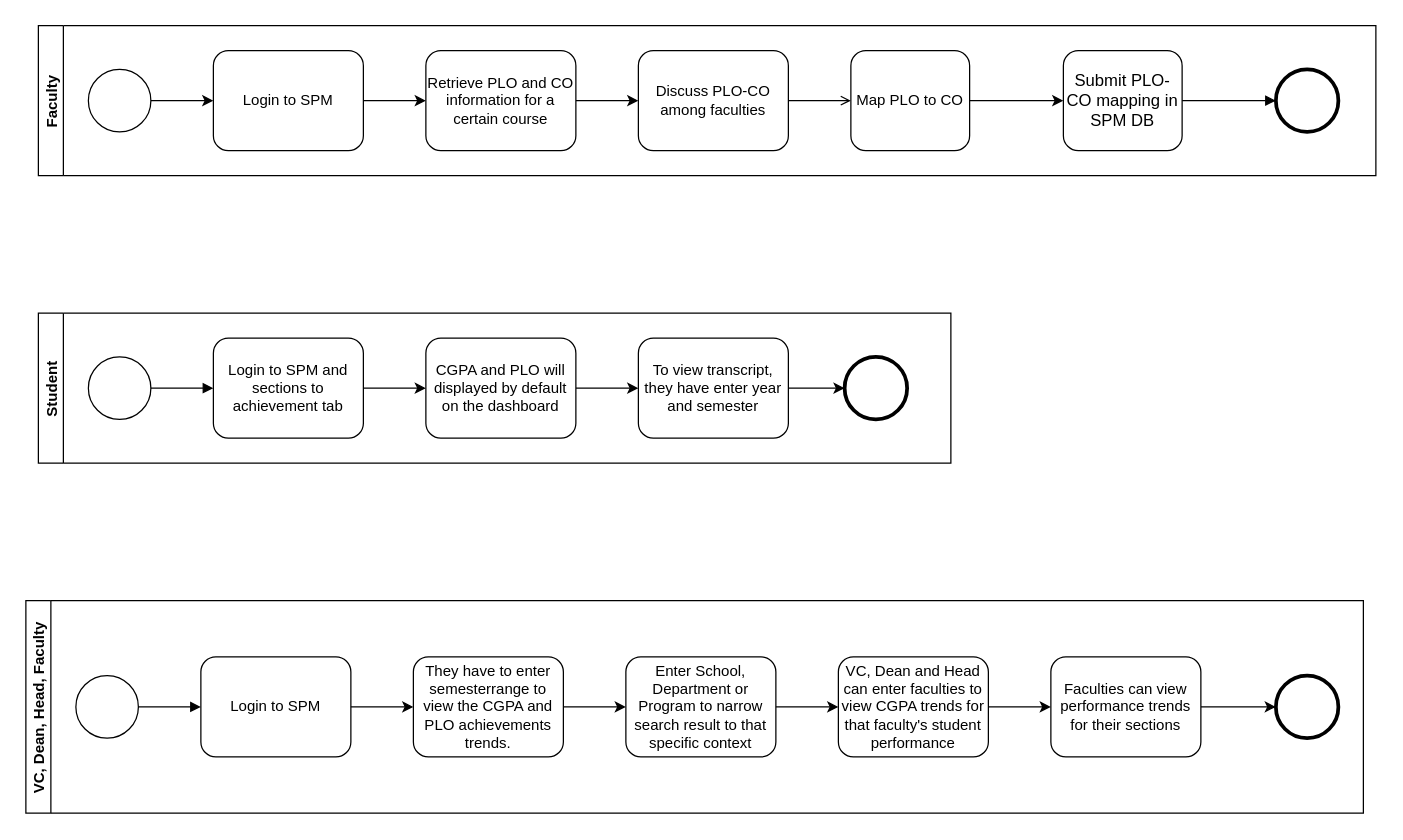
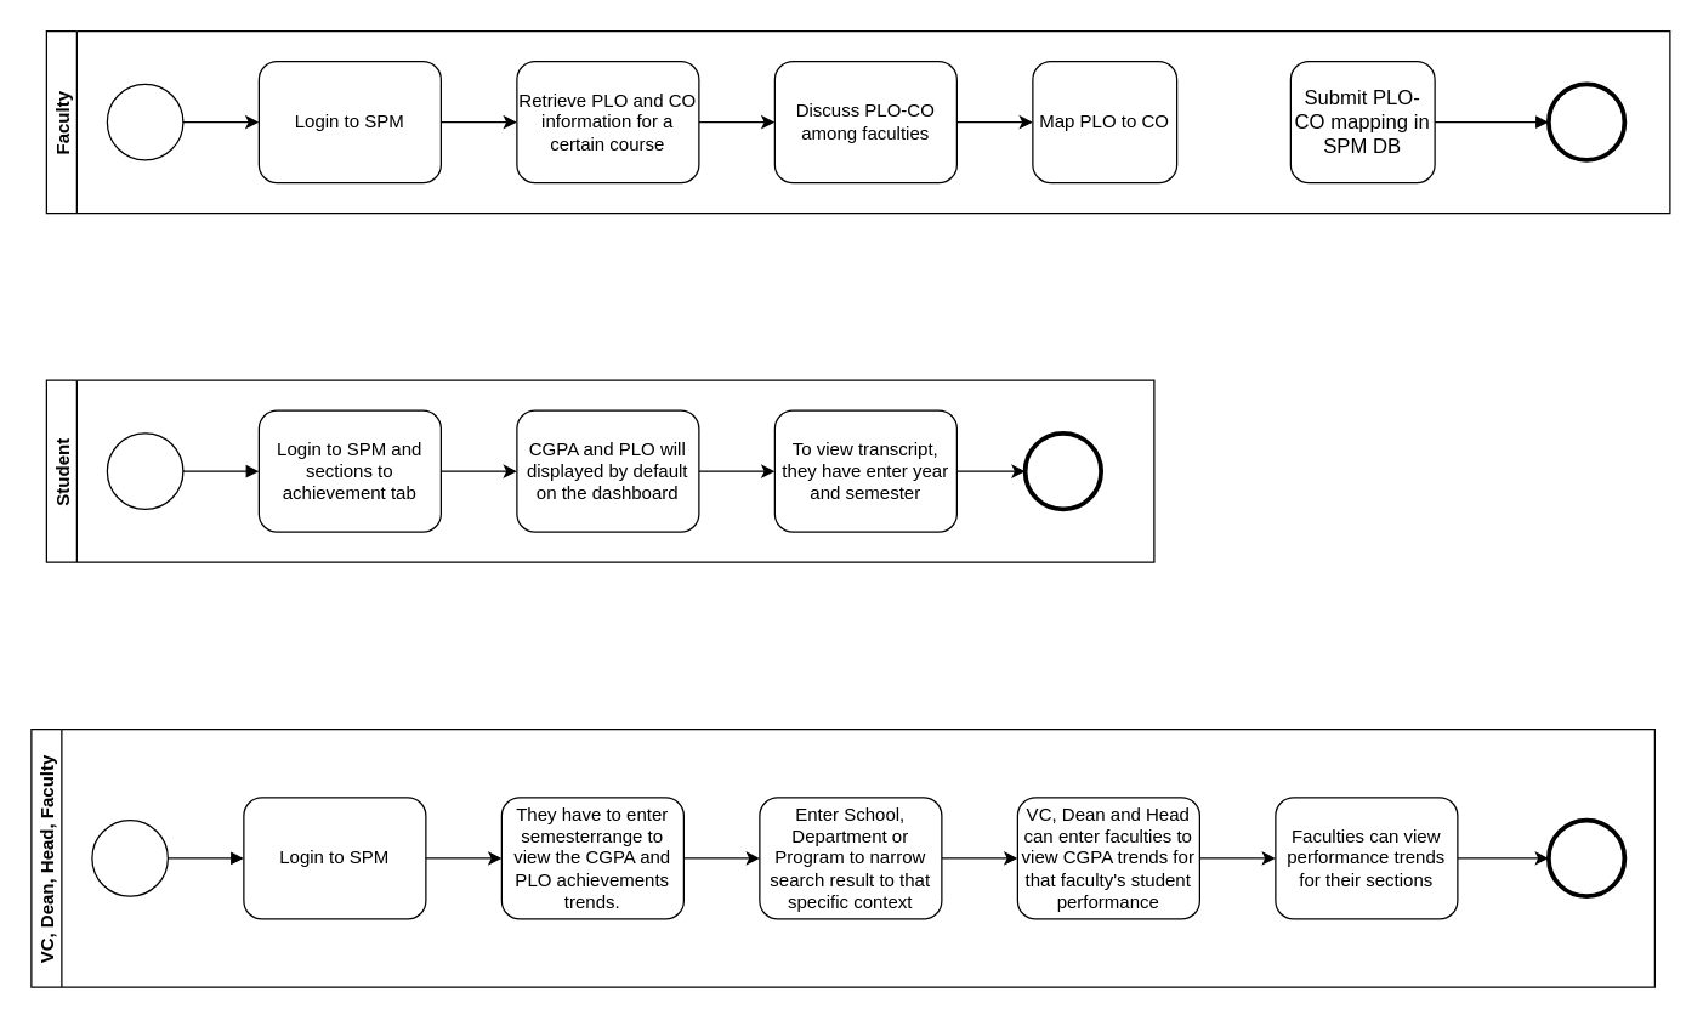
- <mxCell id="19" style="edgeStyle=orthogonalEdgeStyle;rounded=0;orthogonalLoop=1;jettySize=auto;html=1;exitX=1;exitY=0.5;exitDx=0;exitDy=0;endArrow=open;" edge="1" parent="12" source="20" target="22"><mxGeometry relative="1" as="geometry" /></mxCell>
+ <mxCell id="19" style="edgeStyle=orthogonalEdgeStyle;rounded=0;orthogonalLoop=1;jettySize=auto;html=1;exitX=1;exitY=0.5;exitDx=0;exitDy=0;" edge="1" parent="12" source="20" target="22"><mxGeometry relative="1" as="geometry" /></mxCell>
- <mxCell id="21" style="edgeStyle=orthogonalEdgeStyle;rounded=0;orthogonalLoop=1;jettySize=auto;html=1;exitX=1;exitY=0.5;exitDx=0;exitDy=0;entryX=0;entryY=0.5;entryDx=0;entryDy=0;" edge="1" parent="12" source="22" target="23"><mxGeometry relative="1" as="geometry" /></mxCell>
